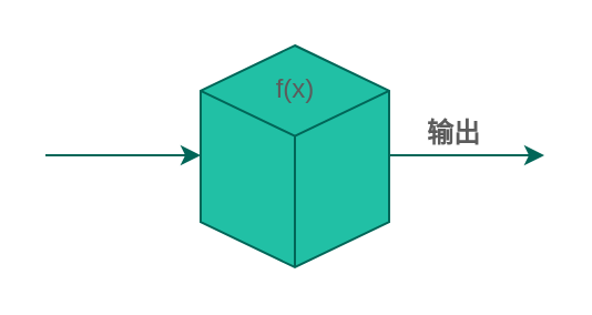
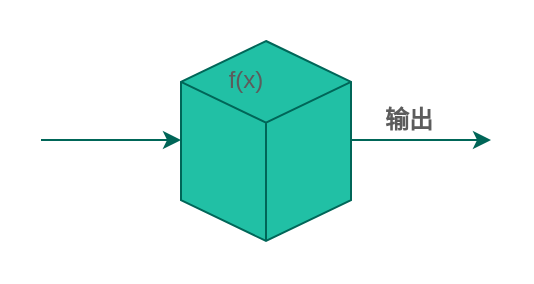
- <mxCell id="6" value="f(x)" style="text;html=1;strokeColor=none;fillColor=none;align=center;verticalAlign=middle;whiteSpace=wrap;rounded=0;sketch=0;fontColor=#5C5C5C;" vertex="1" parent="1"><mxGeometry x="112.5" y="30" width="40" height="20" as="geometry" /></mxCell>
+ <mxCell id="6" value="f(x)" style="text;html=1;strokeColor=none;fillColor=none;align=center;verticalAlign=middle;whiteSpace=wrap;rounded=0;sketch=0;fontColor=#5C5C5C;" vertex="1" parent="1"><mxGeometry x="102.5" y="30" width="40" height="20" as="geometry" /></mxCell>
